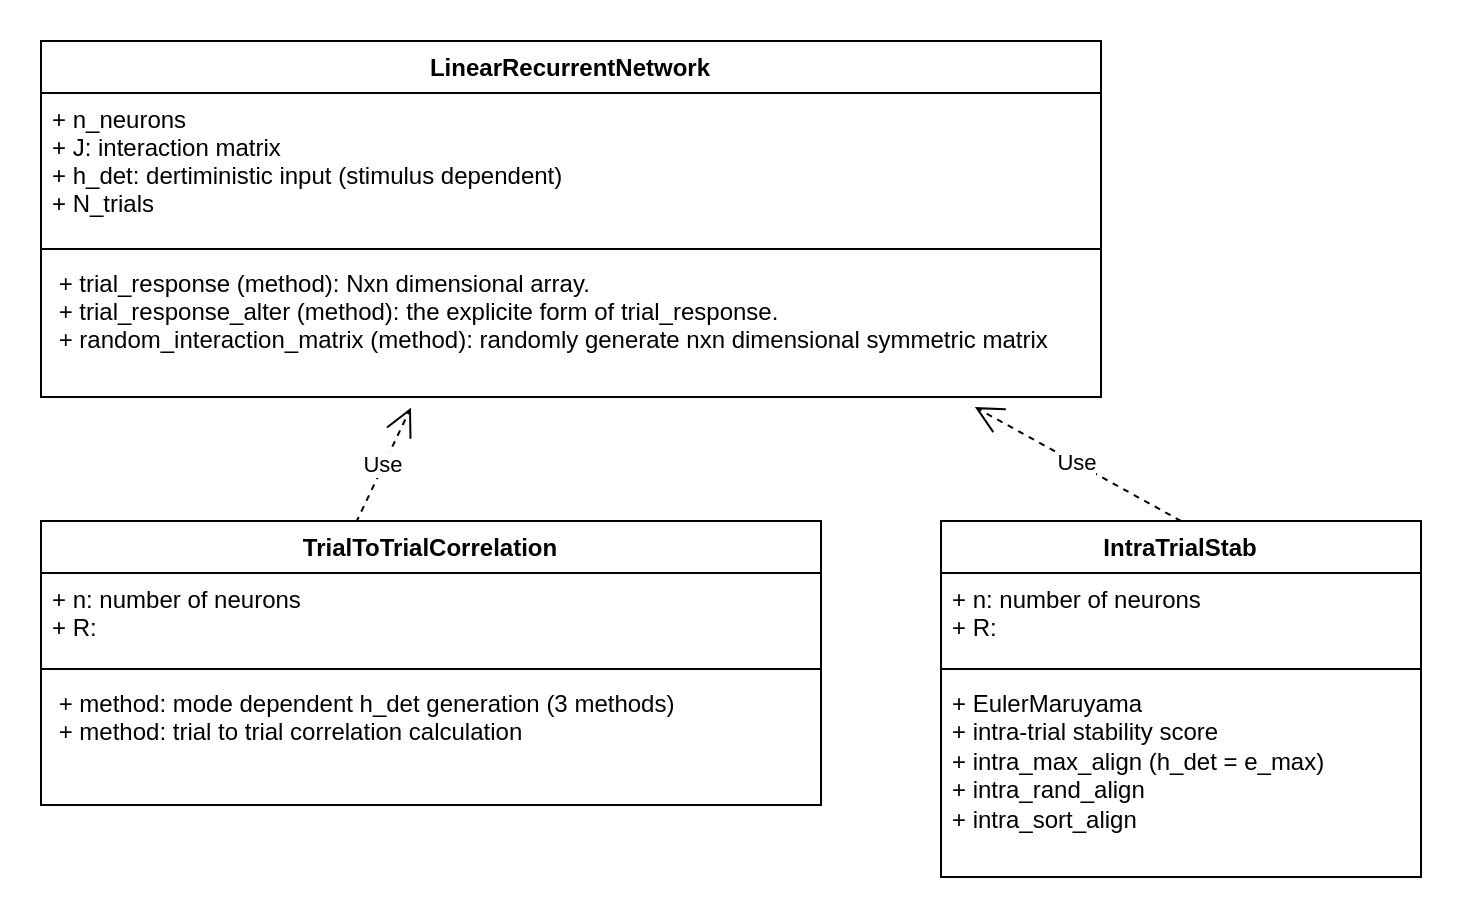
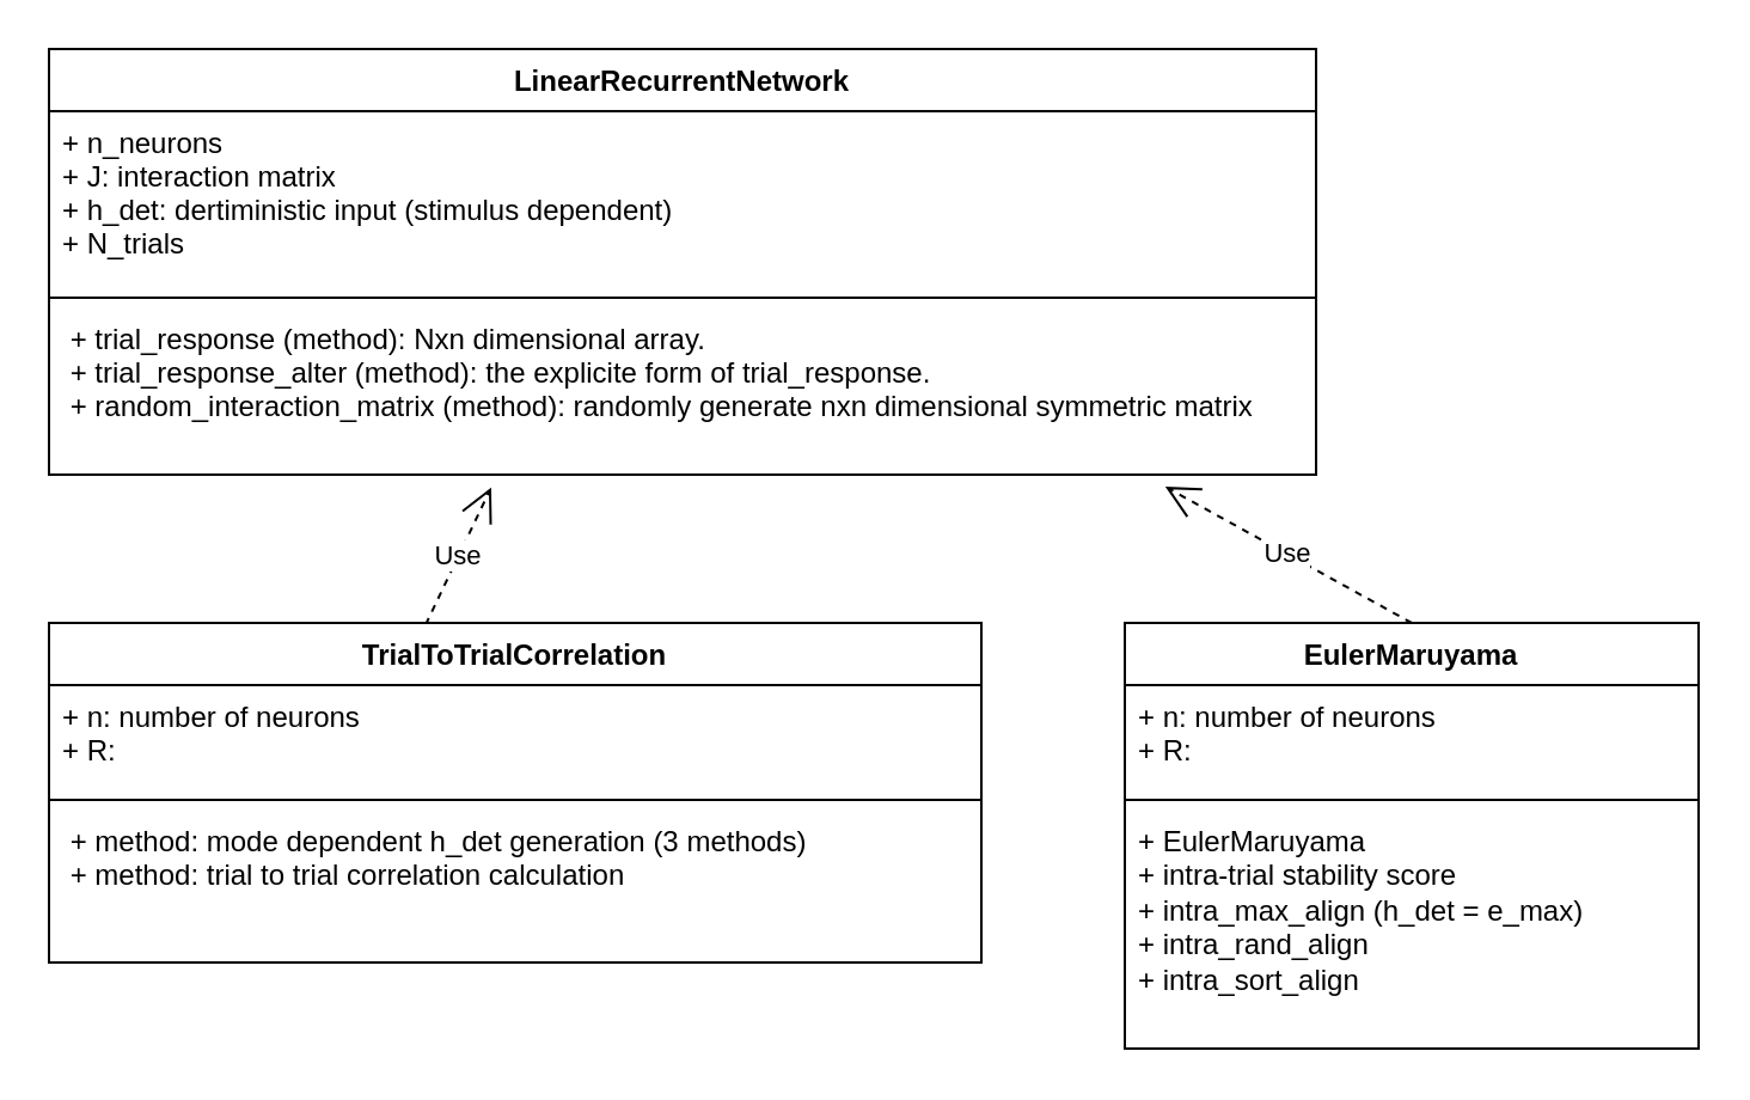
- <mxCell id="11" value="IntraTrialStab" style="swimlane;fontStyle=1;align=center;verticalAlign=top;childLayout=stackLayout;horizontal=1;startSize=26;horizontalStack=0;resizeParent=1;resizeParentMax=0;resizeLast=0;collapsible=1;marginBottom=0;whiteSpace=wrap;html=1;" vertex="1" parent="1"><mxGeometry x="470" y="260" width="240" height="178" as="geometry" /></mxCell>
+ <mxCell id="11" value="EulerMaruyama" style="swimlane;fontStyle=1;align=center;verticalAlign=top;childLayout=stackLayout;horizontal=1;startSize=26;horizontalStack=0;resizeParent=1;resizeParentMax=0;resizeLast=0;collapsible=1;marginBottom=0;whiteSpace=wrap;html=1;" vertex="1" parent="1"><mxGeometry x="470" y="260" width="240" height="178" as="geometry" /></mxCell>
